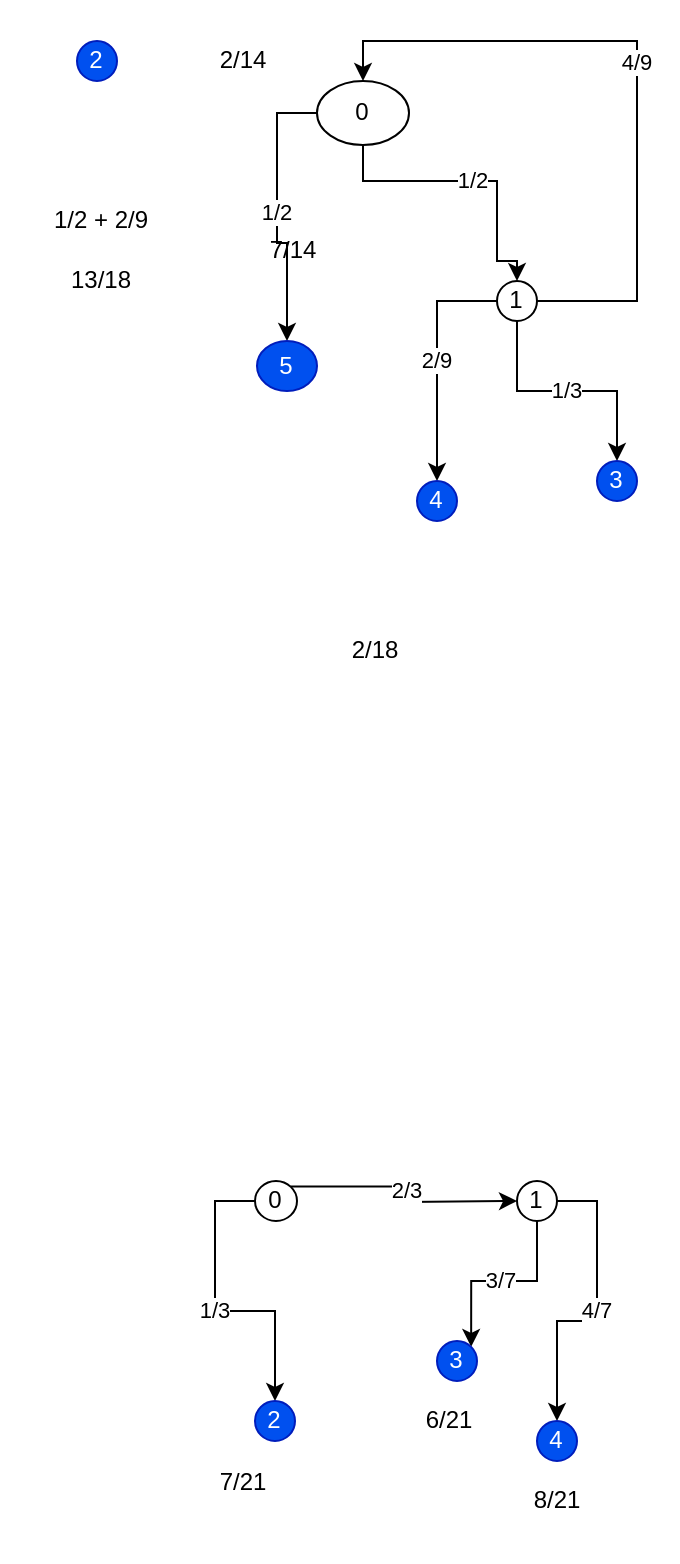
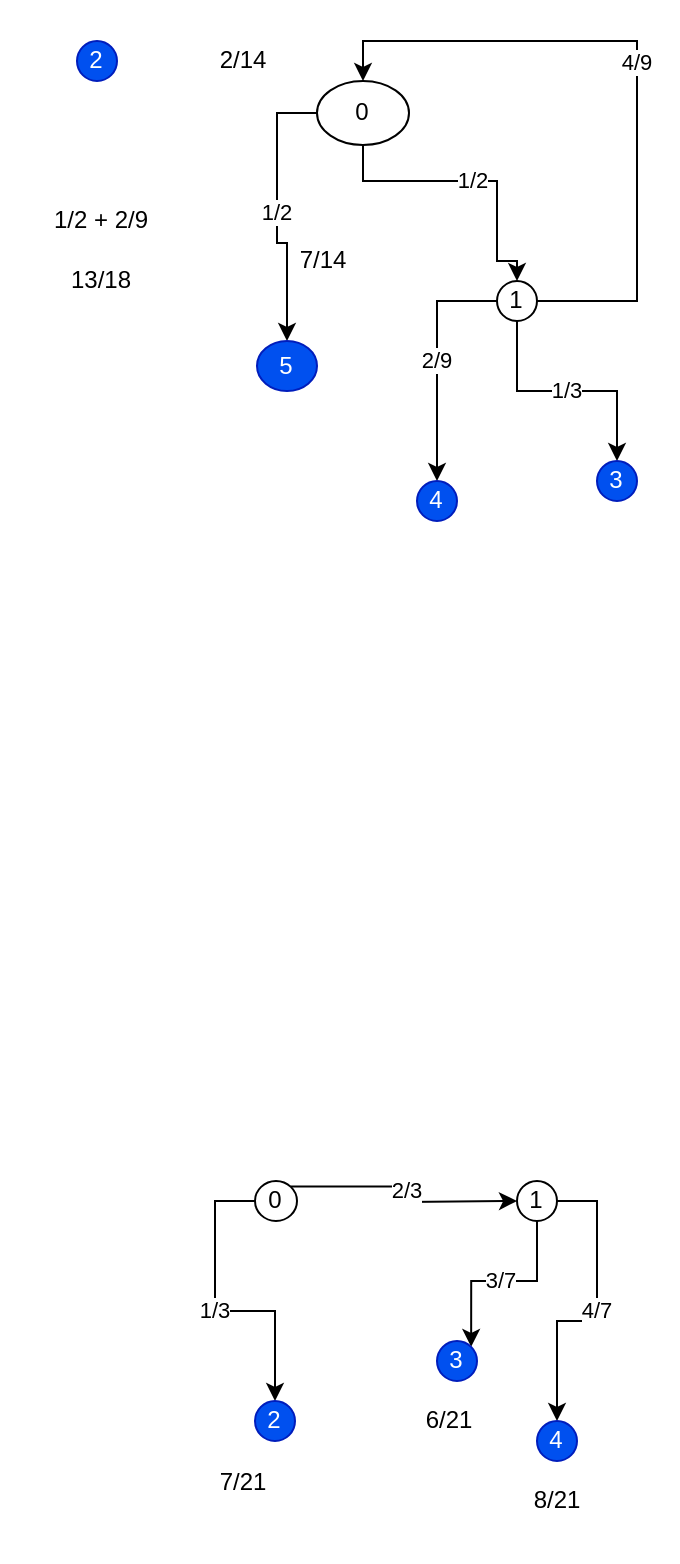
- <mxCell id="29" value="7/14" style="text;html=1;align=center;verticalAlign=middle;resizable=0;points=[];autosize=1;" vertex="1" parent="1"><mxGeometry x="126" y="115" width="40" height="20" as="geometry" /></mxCell>
+ <mxCell id="29" value="7/14" style="text;html=1;align=center;verticalAlign=middle;resizable=0;points=[];autosize=1;" vertex="1" parent="1"><mxGeometry x="141" y="120" width="40" height="20" as="geometry" /></mxCell>
- <mxCell id="26" value="2/18" style="text;html=1;align=center;verticalAlign=middle;resizable=0;points=[];autosize=1;" vertex="1" parent="1"><mxGeometry x="167" y="315" width="40" height="20" as="geometry" /></mxCell>
